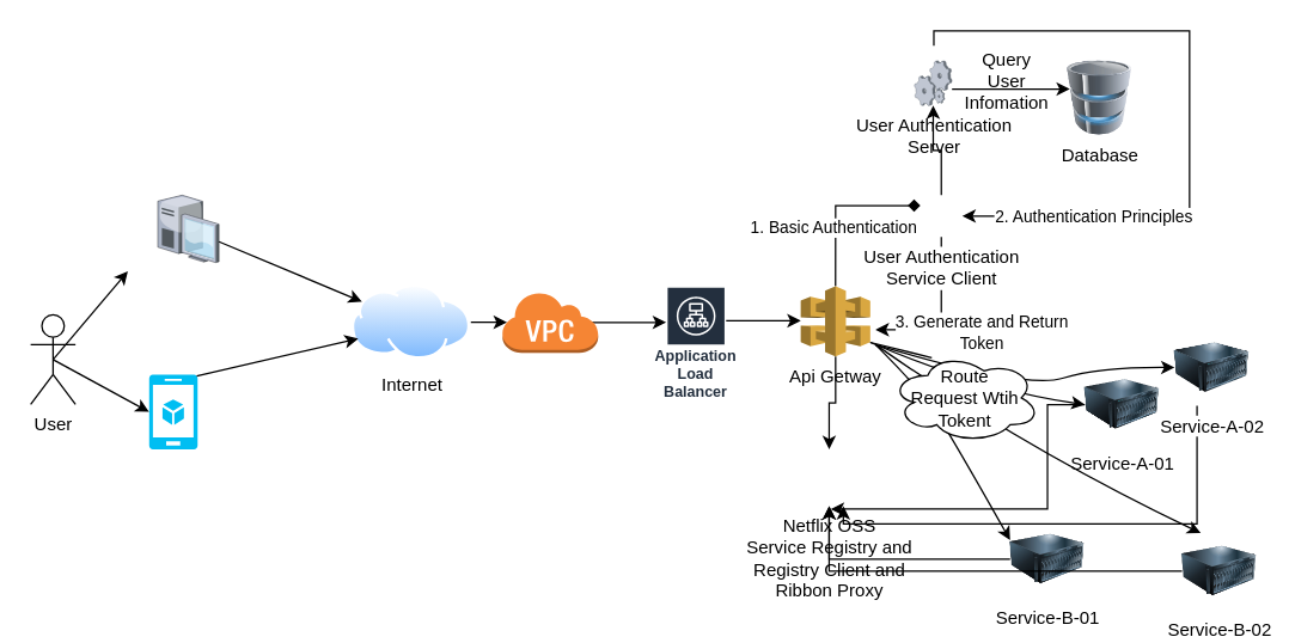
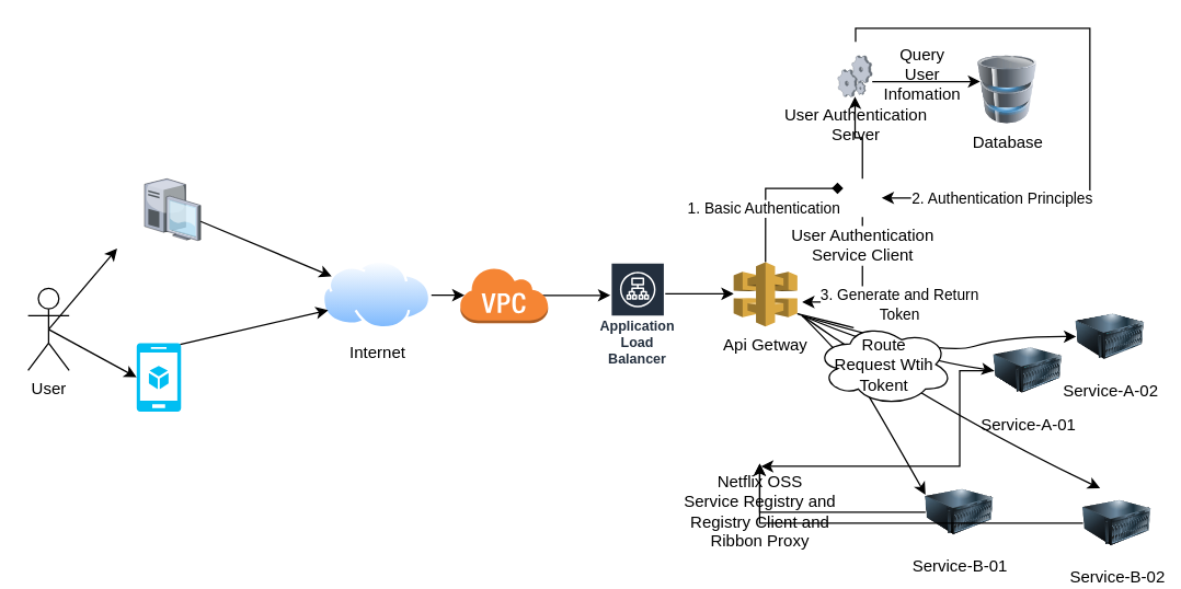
- <mxCell id="16" style="edgeStyle=orthogonalEdgeStyle;rounded=0;orthogonalLoop=1;jettySize=auto;html=1;" edge="1" parent="1" source="17" target="28"><mxGeometry relative="1" as="geometry" /></mxCell>
- <mxCell id="31" style="edgeStyle=orthogonalEdgeStyle;rounded=0;orthogonalLoop=1;jettySize=auto;html=1;entryX=0.75;entryY=1;entryDx=0;entryDy=0;" edge="1" parent="1" source="32" target="28"><mxGeometry relative="1" as="geometry"><Array as="points"><mxPoint x="800" y="350" /><mxPoint x="564" y="350" /></Array></mxGeometry></mxCell>
